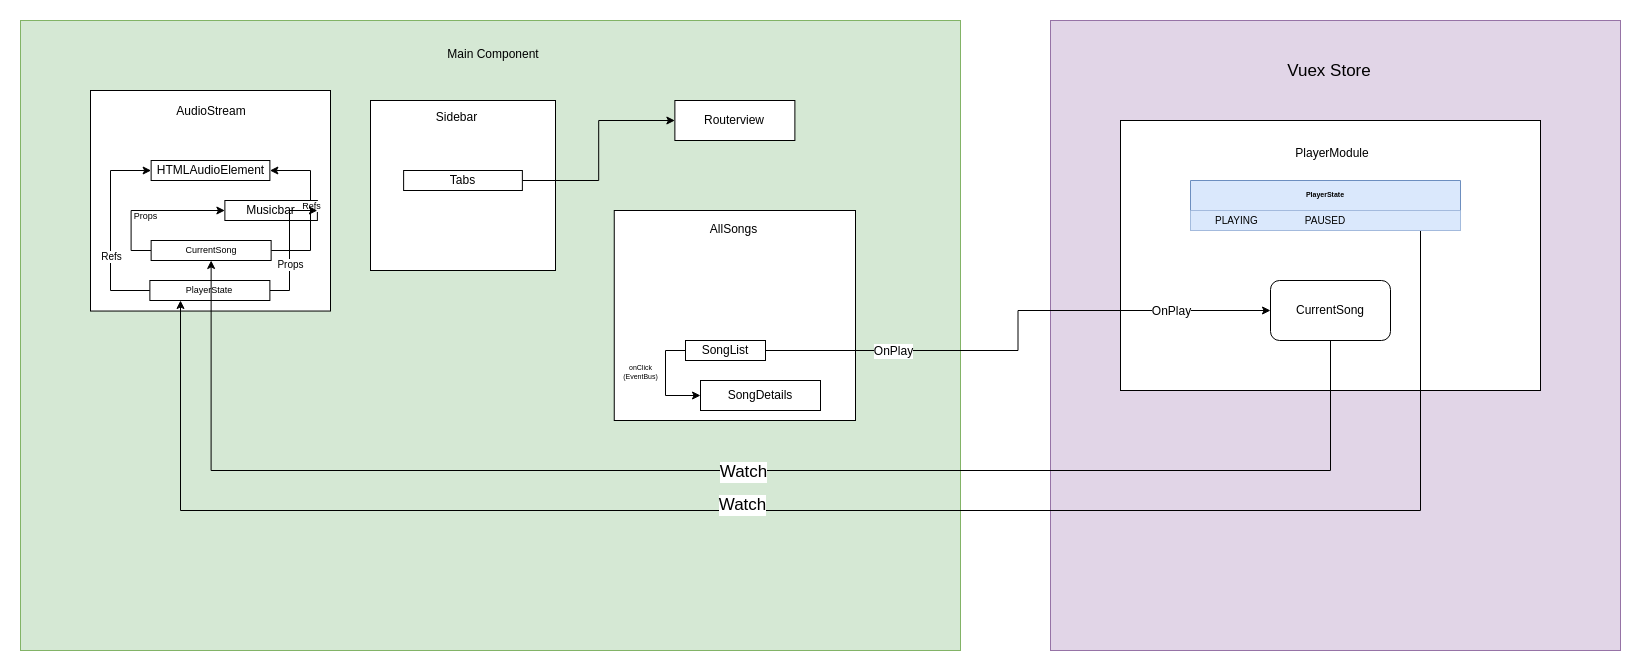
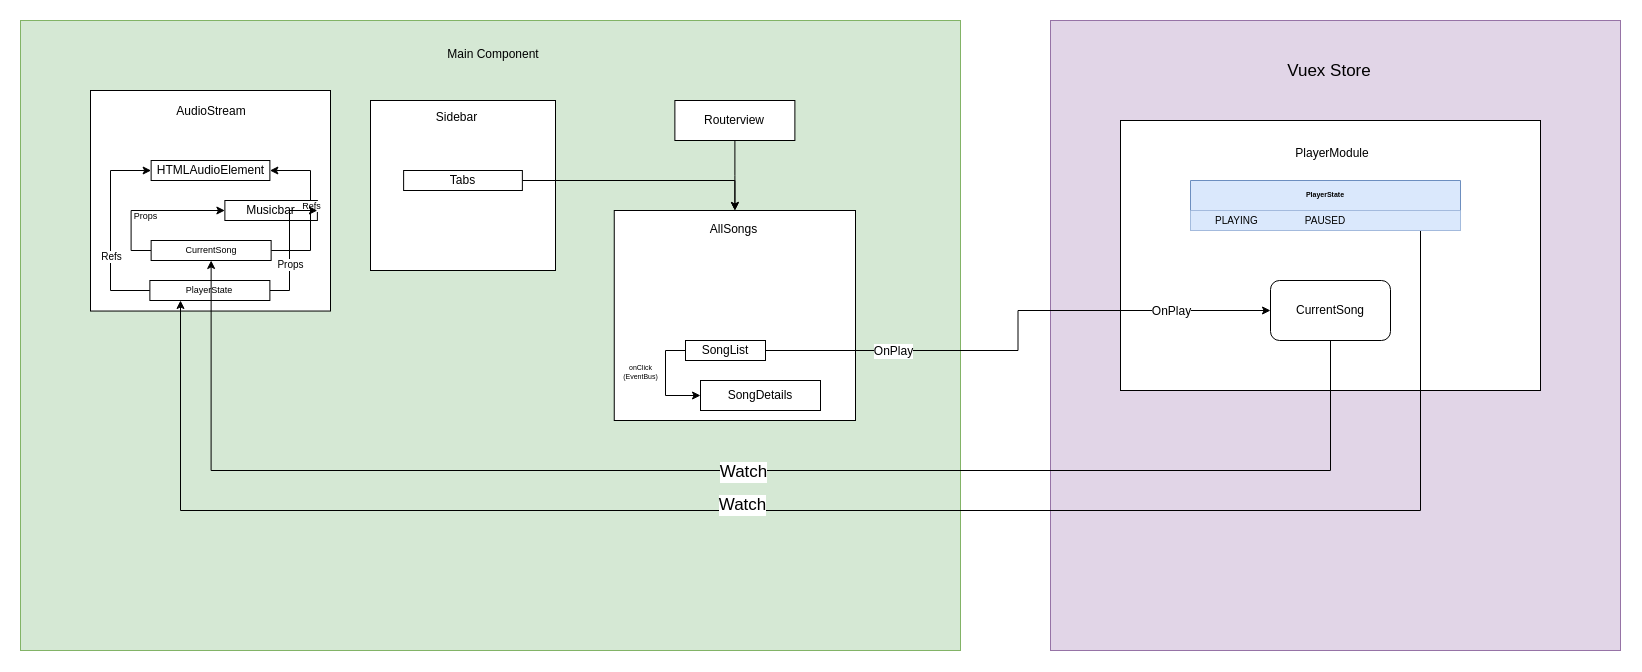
- <mxCell id="7" style="edgeStyle=orthogonalEdgeStyle;rounded=0;orthogonalLoop=1;jettySize=auto;html=1;entryX=0;entryY=0.5;entryDx=0;entryDy=0;fontSize=9;" edge="1" parent="2" source="8" target="10"><mxGeometry relative="1" as="geometry" /></mxCell>
+ <mxCell id="7" style="edgeStyle=orthogonalEdgeStyle;rounded=0;orthogonalLoop=1;jettySize=auto;html=1;fontSize=9;" edge="1" parent="2" source="8" target="11"><mxGeometry relative="1" as="geometry" /></mxCell>
+ <mxCell id="9" value="" style="edgeStyle=orthogonalEdgeStyle;rounded=0;orthogonalLoop=1;jettySize=auto;html=1;" edge="1" parent="2" source="10" target="11"><mxGeometry relative="1" as="geometry" /></mxCell>
